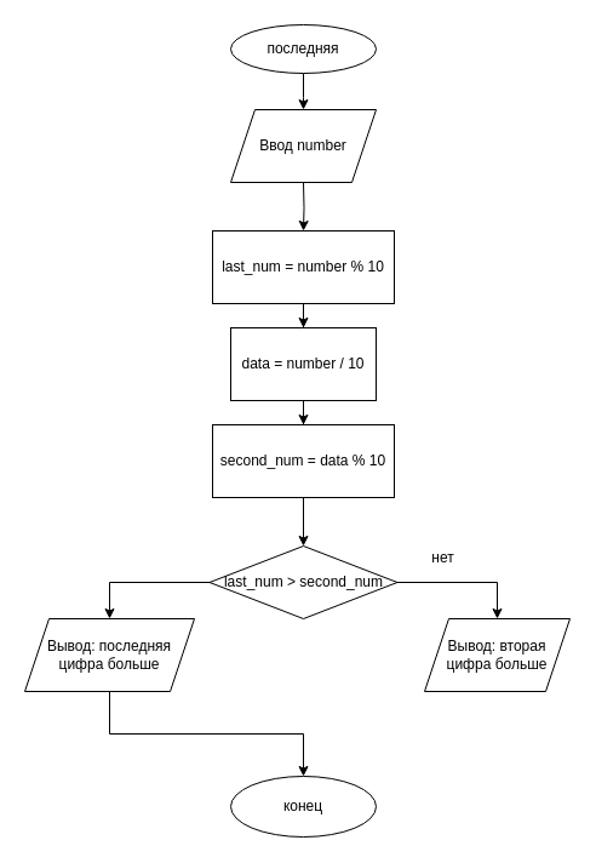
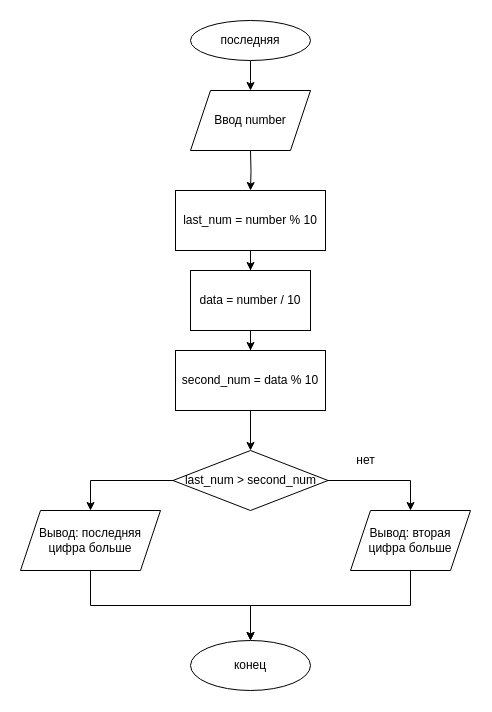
+ <mxCell id="15" style="rounded=0;orthogonalLoop=1;jettySize=auto;html=1;exitX=0.5;exitY=1;exitDx=0;exitDy=0;edgeStyle=orthogonalEdgeStyle;" parent="1" source="16" target="20" edge="1"><mxGeometry relative="1" as="geometry" /></mxCell>
